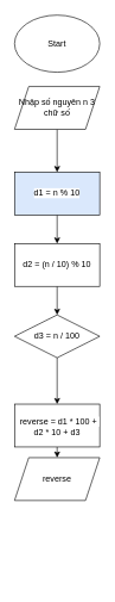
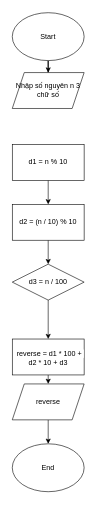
+ <mxCell id="2" style="edgeStyle=orthogonalEdgeStyle;rounded=0;orthogonalLoop=1;jettySize=auto;html=1;exitX=0.5;exitY=1;exitDx=0;exitDy=0;" edge="1" parent="1" source="3" target="5"><mxGeometry relative="1" as="geometry" /></mxCell>
- <mxCell id="4" style="edgeStyle=orthogonalEdgeStyle;rounded=0;orthogonalLoop=1;jettySize=auto;html=1;exitX=0.5;exitY=1;exitDx=0;exitDy=0;entryX=0.5;entryY=0;entryDx=0;entryDy=0;" edge="1" parent="1" source="5" target="7"><mxGeometry relative="1" as="geometry" /></mxCell>
- <mxCell id="7" value="&lt;span style=&quot;font-family: Arial, sans-serif; text-align: left; white-space-collapse: preserve; background-color: rgb(255, 255, 255);&quot;&gt;&lt;font&gt;d1 = n % 10&lt;/font&gt;&lt;/span&gt;" style="rounded=0;whiteSpace=wrap;html=1;fillColor=#dae8fc;" vertex="1" parent="1"><mxGeometry x="20" y="240" width="120" height="60" as="geometry" /></mxCell>
+ <mxCell id="7" value="&lt;span style=&quot;font-family: Arial, sans-serif; text-align: left; white-space-collapse: preserve; background-color: rgb(255, 255, 255);&quot;&gt;&lt;font&gt;d1 = n % 10&lt;/font&gt;&lt;/span&gt;" style="rounded=0;whiteSpace=wrap;html=1;" vertex="1" parent="1"><mxGeometry x="20" y="240" width="120" height="60" as="geometry" /></mxCell>
+ <mxCell id="14" style="edgeStyle=orthogonalEdgeStyle;rounded=0;orthogonalLoop=1;jettySize=auto;html=1;exitX=0.5;exitY=1;exitDx=0;exitDy=0;entryX=0.5;entryY=0;entryDx=0;entryDy=0;" edge="1" parent="1" source="15" target="16"><mxGeometry relative="1" as="geometry" /></mxCell>
+ <mxCell id="16" value="End" style="ellipse;whiteSpace=wrap;html=1;" vertex="1" parent="1"><mxGeometry x="20" y="740" width="120" height="80" as="geometry" /></mxCell>
